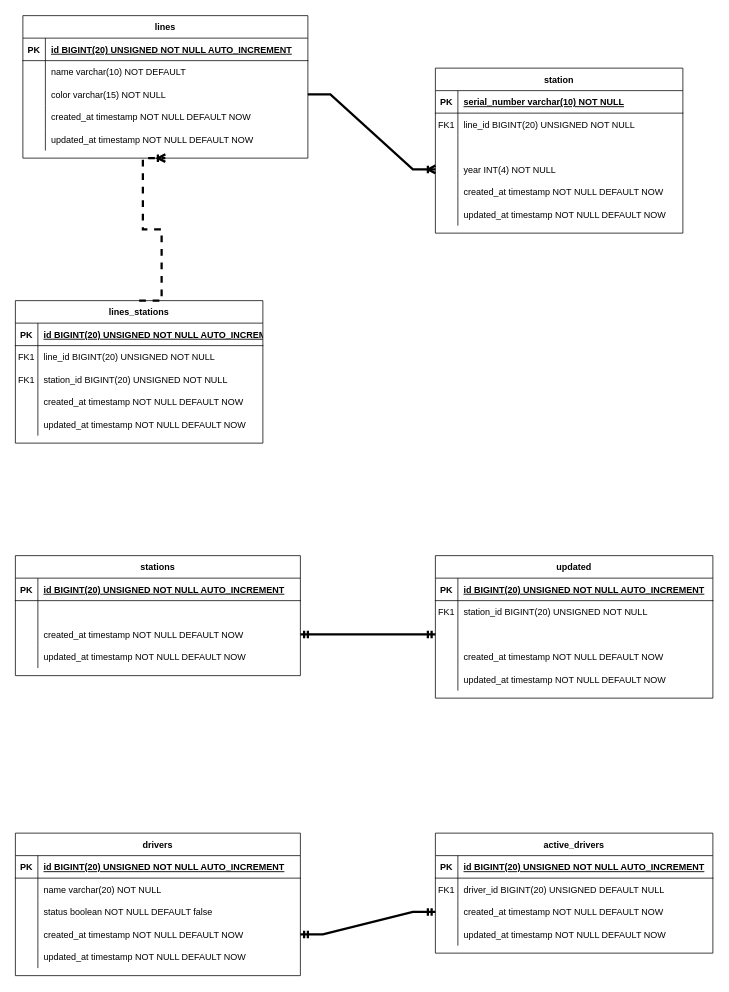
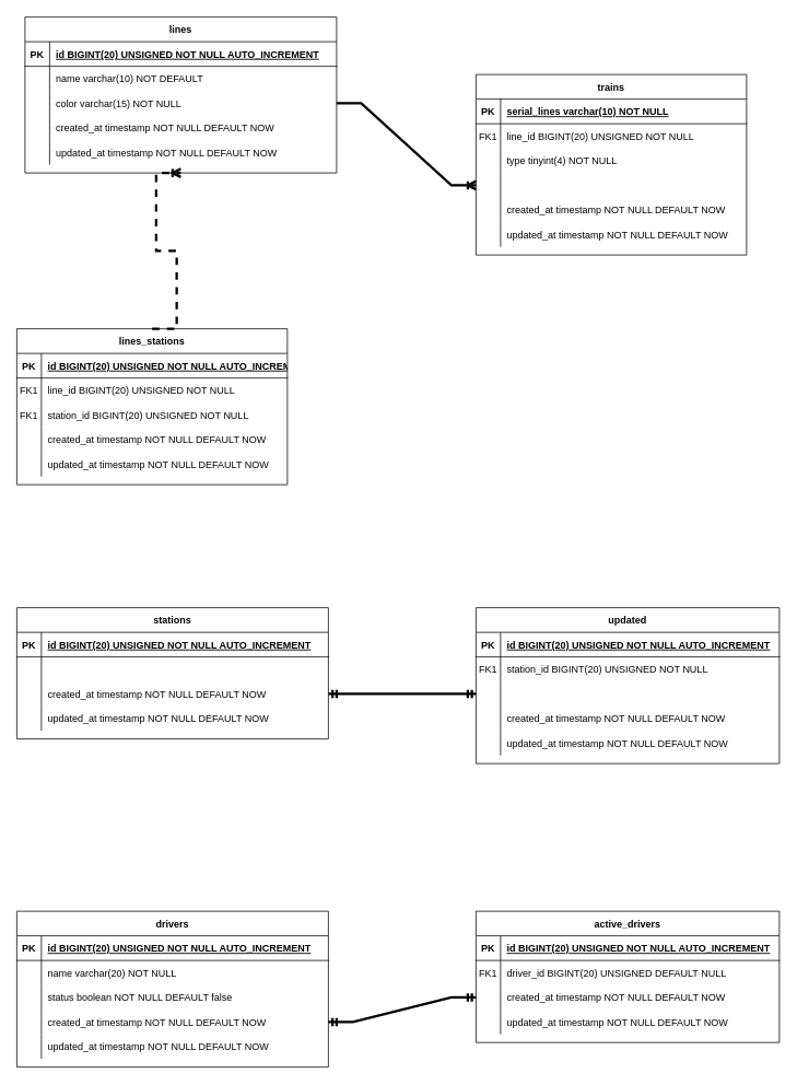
- <mxCell id="18" value="station" style="shape=table;startSize=30;container=1;collapsible=1;childLayout=tableLayout;fixedRows=1;rowLines=0;fontStyle=1;align=center;resizeLast=1;" parent="1" vertex="1"><mxGeometry x="580" y="90" width="330" height="220" as="geometry" /></mxCell>
+ <mxCell id="18" value="trains" style="shape=table;startSize=30;container=1;collapsible=1;childLayout=tableLayout;fixedRows=1;rowLines=0;fontStyle=1;align=center;resizeLast=1;" parent="1" vertex="1"><mxGeometry x="580" y="90" width="330" height="220" as="geometry" /></mxCell>
- <mxCell id="21" value="serial_number varchar(10) NOT NULL " style="shape=partialRectangle;overflow=hidden;connectable=0;fillColor=none;top=0;left=0;bottom=0;right=0;align=left;spacingLeft=6;fontStyle=5;" parent="19" vertex="1"><mxGeometry x="30" width="300" height="30" as="geometry"><mxRectangle width="300" height="30" as="alternateBounds" /></mxGeometry></mxCell>
+ <mxCell id="21" value="serial_lines varchar(10) NOT NULL " style="shape=partialRectangle;overflow=hidden;connectable=0;fillColor=none;top=0;left=0;bottom=0;right=0;align=left;spacingLeft=6;fontStyle=5;" parent="19" vertex="1"><mxGeometry x="30" width="300" height="30" as="geometry"><mxRectangle width="300" height="30" as="alternateBounds" /></mxGeometry></mxCell>
+ <mxCell id="27" value="type tinyint(4) NOT NULL" style="shape=partialRectangle;overflow=hidden;connectable=0;fillColor=none;top=0;left=0;bottom=0;right=0;align=left;spacingLeft=6;" parent="25" vertex="1"><mxGeometry x="30" width="300" height="30" as="geometry"><mxRectangle width="300" height="30" as="alternateBounds" /></mxGeometry></mxCell>
- <mxCell id="30" value="year INT(4) NOT NULL" style="shape=partialRectangle;overflow=hidden;connectable=0;fillColor=none;top=0;left=0;bottom=0;right=0;align=left;spacingLeft=6;" parent="28" vertex="1"><mxGeometry x="30" width="300" height="30" as="geometry"><mxRectangle width="300" height="30" as="alternateBounds" /></mxGeometry></mxCell>
